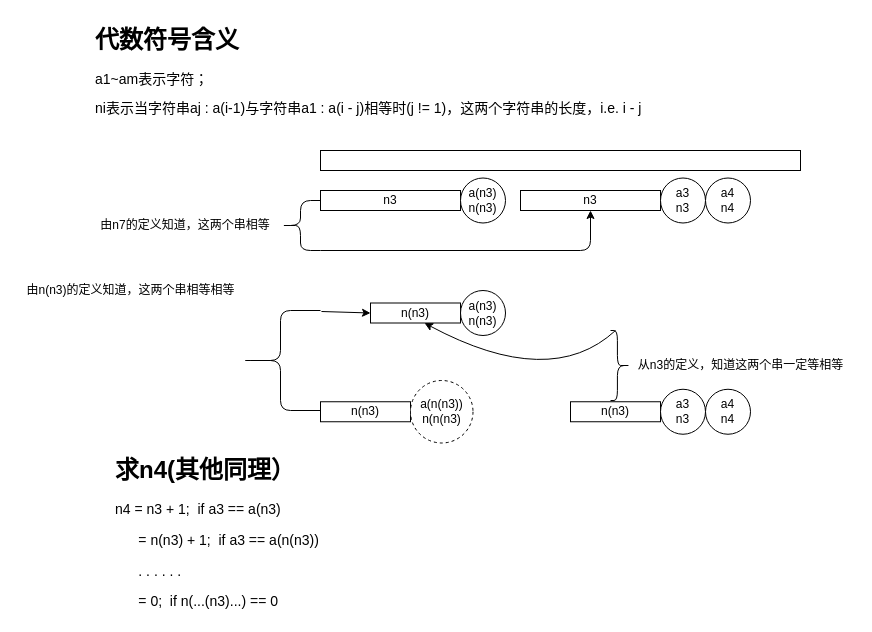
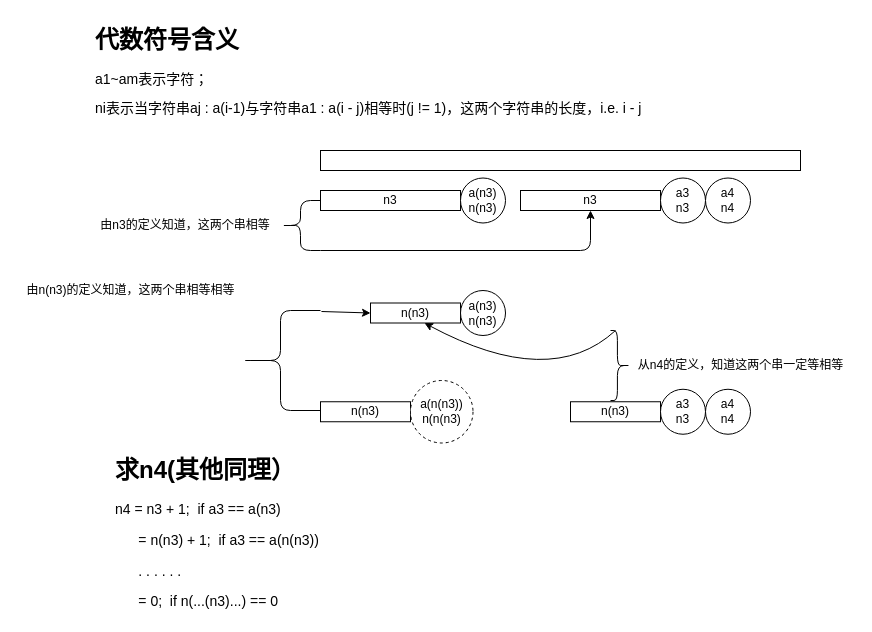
- <mxCell id="10" value="由n7的定义知道，这两个串相等" style="text;html=1;strokeColor=none;fillColor=none;align=center;verticalAlign=middle;whiteSpace=wrap;rounded=0;" vertex="1" parent="1"><mxGeometry x="90" y="215" width="190" height="20" as="geometry" /></mxCell>
+ <mxCell id="10" value="由n3的定义知道，这两个串相等" style="text;html=1;strokeColor=none;fillColor=none;align=center;verticalAlign=middle;whiteSpace=wrap;rounded=0;" vertex="1" parent="1"><mxGeometry x="90" y="215" width="190" height="20" as="geometry" /></mxCell>
- <mxCell id="23" value="从n3的定义，知道这两个串一定等相等" style="text;html=1;align=center;verticalAlign=middle;resizable=0;points=[];;autosize=1;" vertex="1" parent="1"><mxGeometry x="630" y="355" width="220" height="20" as="geometry" /></mxCell>
+ <mxCell id="23" value="从n4的定义，知道这两个串一定等相等" style="text;html=1;align=center;verticalAlign=middle;resizable=0;points=[];;autosize=1;" vertex="1" parent="1"><mxGeometry x="630" y="355" width="220" height="20" as="geometry" /></mxCell>
